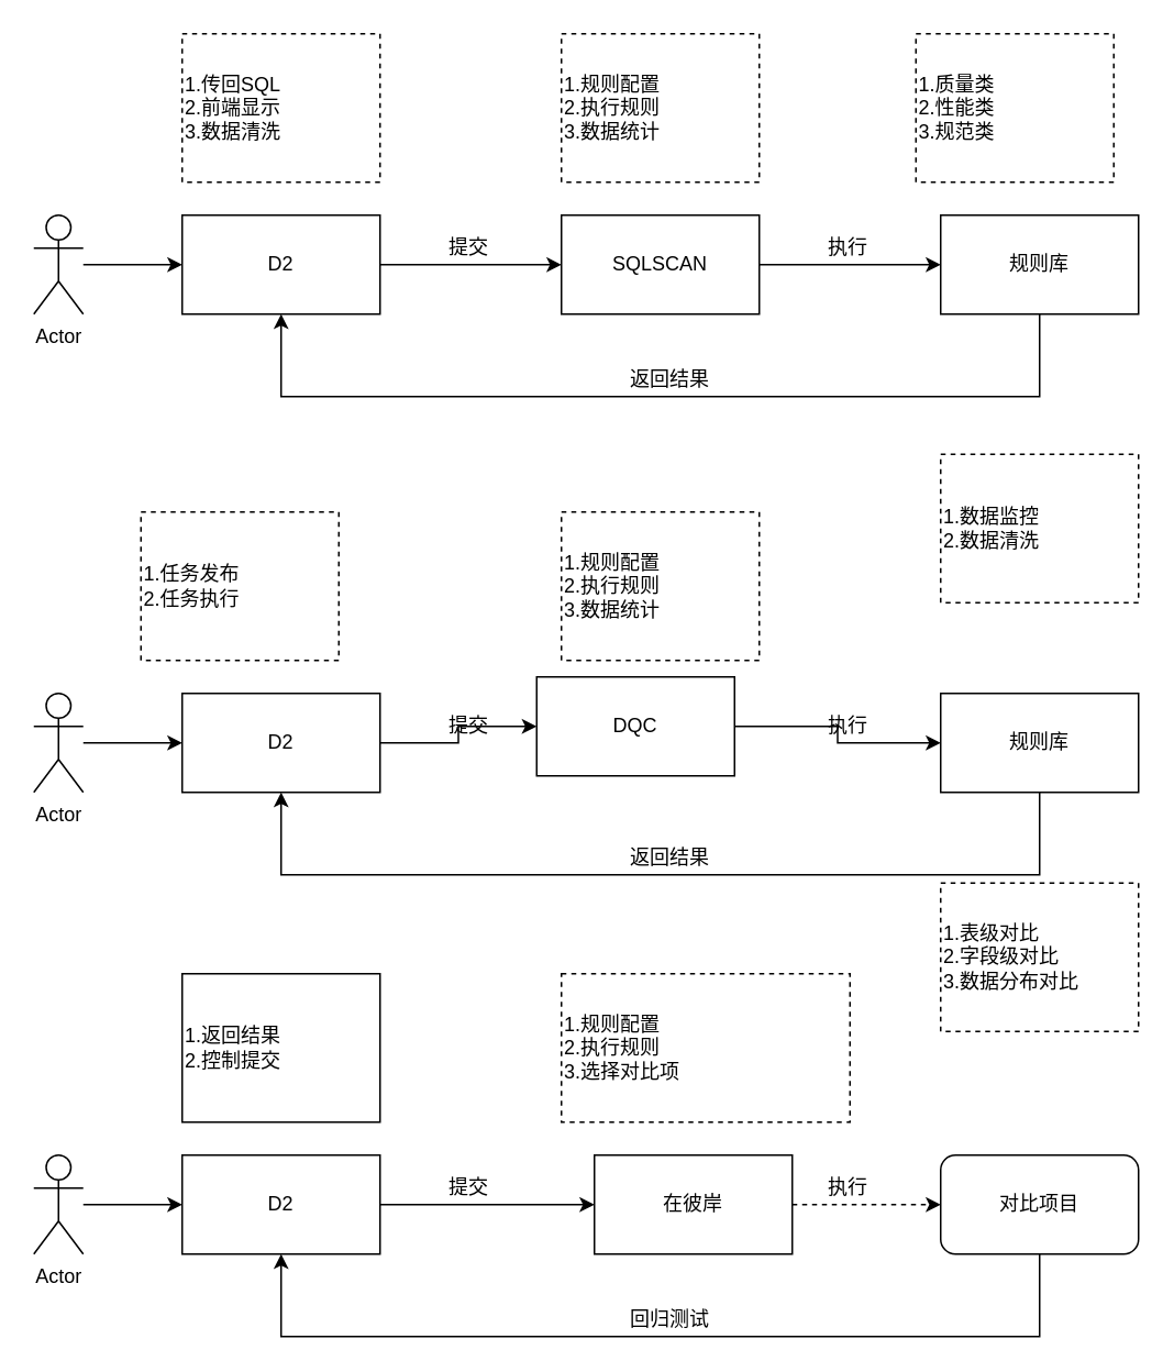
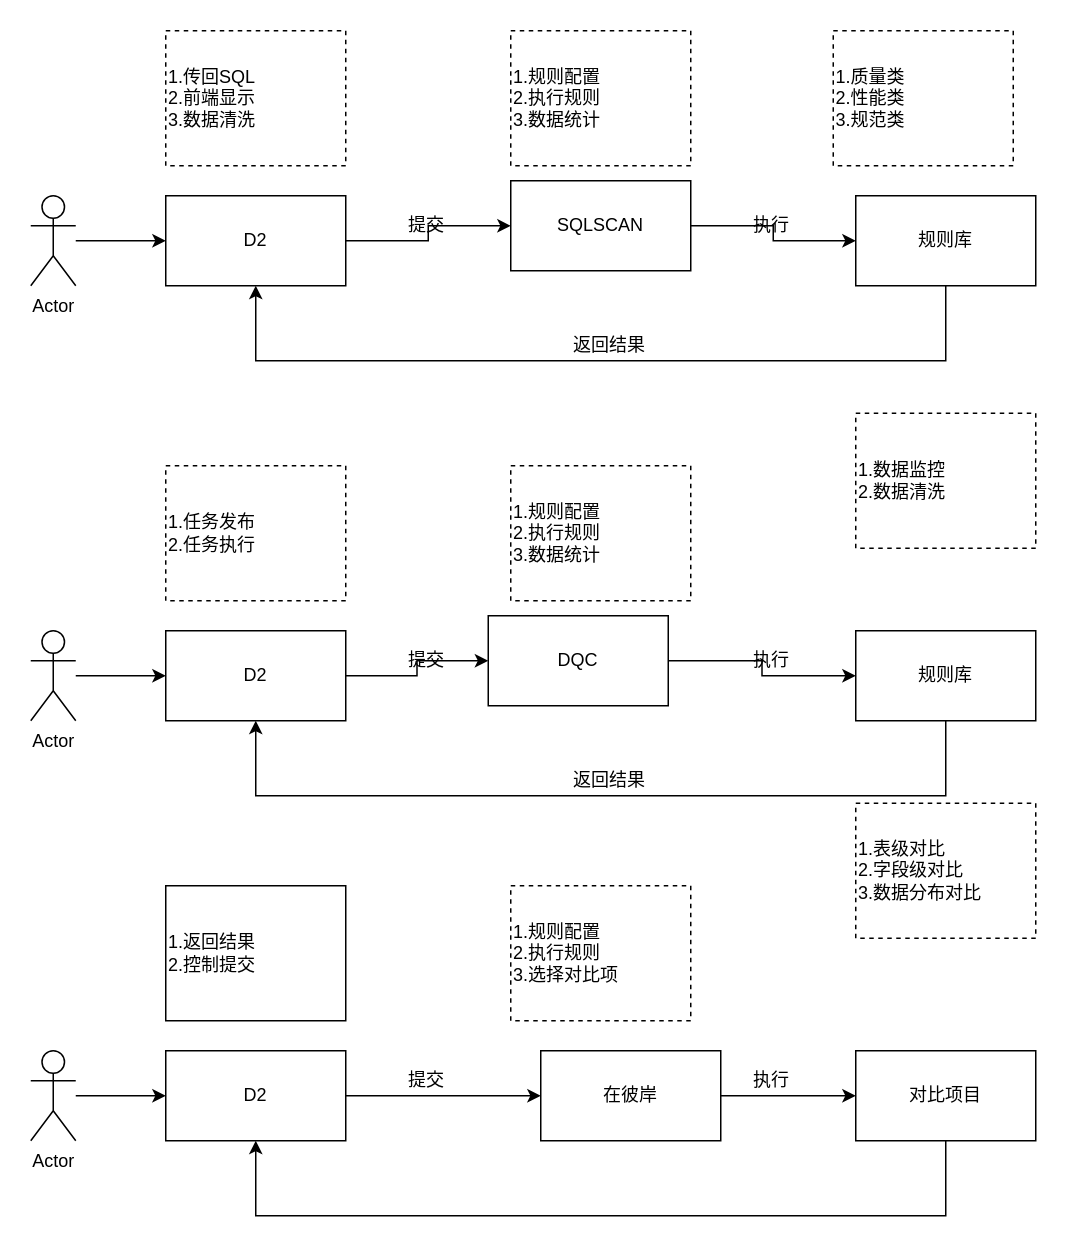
- <mxCell id="7" value="SQLSCAN" style="rounded=0;whiteSpace=wrap;html=1;" vertex="1" parent="1"><mxGeometry x="340" y="130" width="120" height="60" as="geometry" /></mxCell>
+ <mxCell id="7" value="SQLSCAN" style="rounded=0;whiteSpace=wrap;html=1;" vertex="1" parent="1"><mxGeometry x="340" y="120" width="120" height="60" as="geometry" /></mxCell>
- <mxCell id="24" value="1.任务发布&lt;br&gt;2.任务执行" style="rounded=0;whiteSpace=wrap;html=1;dashed=1;align=left;" vertex="1" parent="1"><mxGeometry x="85" y="310" width="120" height="90" as="geometry" /></mxCell>
+ <mxCell id="24" value="1.任务发布&lt;br&gt;2.任务执行" style="rounded=0;whiteSpace=wrap;html=1;dashed=1;align=left;" vertex="1" parent="1"><mxGeometry x="110" y="310" width="120" height="90" as="geometry" /></mxCell>
- <mxCell id="39" value="1.规则配置&lt;br&gt;2.执行规则&lt;br&gt;3.选择对比项" style="rounded=0;whiteSpace=wrap;html=1;dashed=1;align=left;" vertex="1" parent="1"><mxGeometry x="340" y="590" width="175" height="90" as="geometry" /></mxCell>
+ <mxCell id="39" value="1.规则配置&lt;br&gt;2.执行规则&lt;br&gt;3.选择对比项" style="rounded=0;whiteSpace=wrap;html=1;dashed=1;align=left;" vertex="1" parent="1"><mxGeometry x="340" y="590" width="120" height="90" as="geometry" /></mxCell>
- <mxCell id="34" style="edgeStyle=orthogonalEdgeStyle;rounded=0;orthogonalLoop=1;jettySize=auto;html=1;entryX=0;entryY=0.5;entryDx=0;entryDy=0;dashed=1;" edge="1" parent="1" source="35" target="37"><mxGeometry relative="1" as="geometry" /></mxCell>
+ <mxCell id="34" style="edgeStyle=orthogonalEdgeStyle;rounded=0;orthogonalLoop=1;jettySize=auto;html=1;entryX=0;entryY=0.5;entryDx=0;entryDy=0;" edge="1" parent="1" source="35" target="37"><mxGeometry relative="1" as="geometry" /></mxCell>
- <mxCell id="37" value="对比项目" style="whiteSpace=wrap;html=1;rounded=1;" vertex="1" parent="1"><mxGeometry x="570" y="700" width="120" height="60" as="geometry" /></mxCell>
+ <mxCell id="37" value="对比项目" style="rounded=0;whiteSpace=wrap;html=1;" vertex="1" parent="1"><mxGeometry x="570" y="700" width="120" height="60" as="geometry" /></mxCell>
- <mxCell id="43" value="回归测试" style="text;html=1;strokeColor=none;fillColor=none;align=left;verticalAlign=middle;whiteSpace=wrap;rounded=0;dashed=1;" vertex="1" parent="1"><mxGeometry x="380" y="790" width="70" height="20" as="geometry" /></mxCell>
